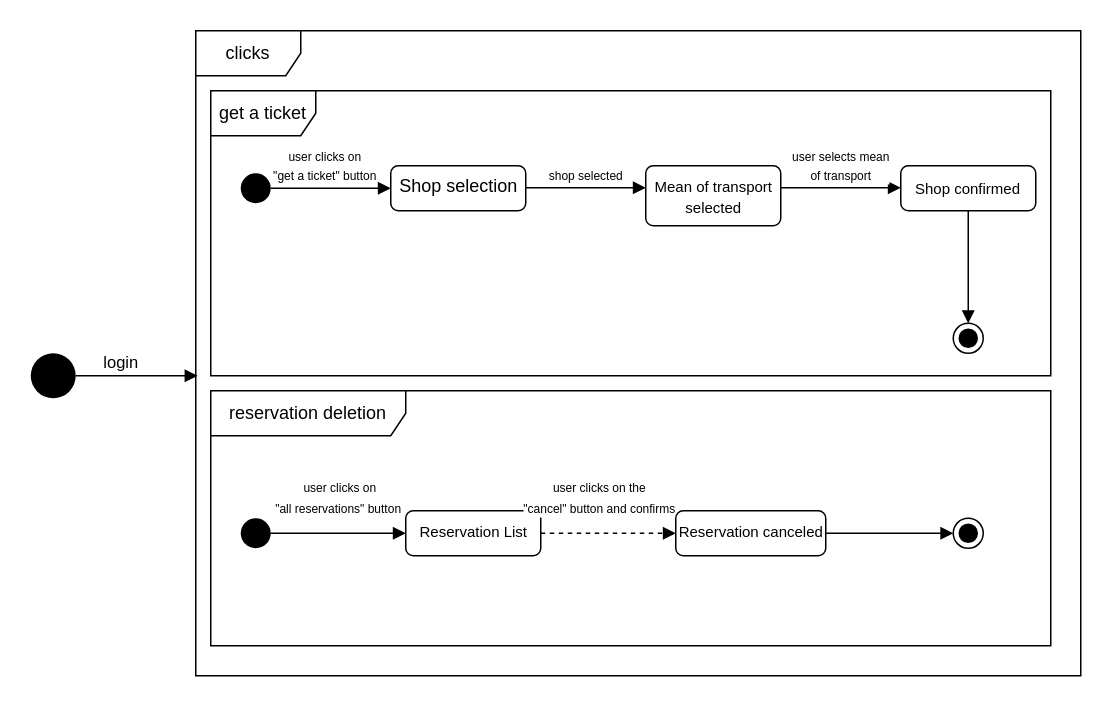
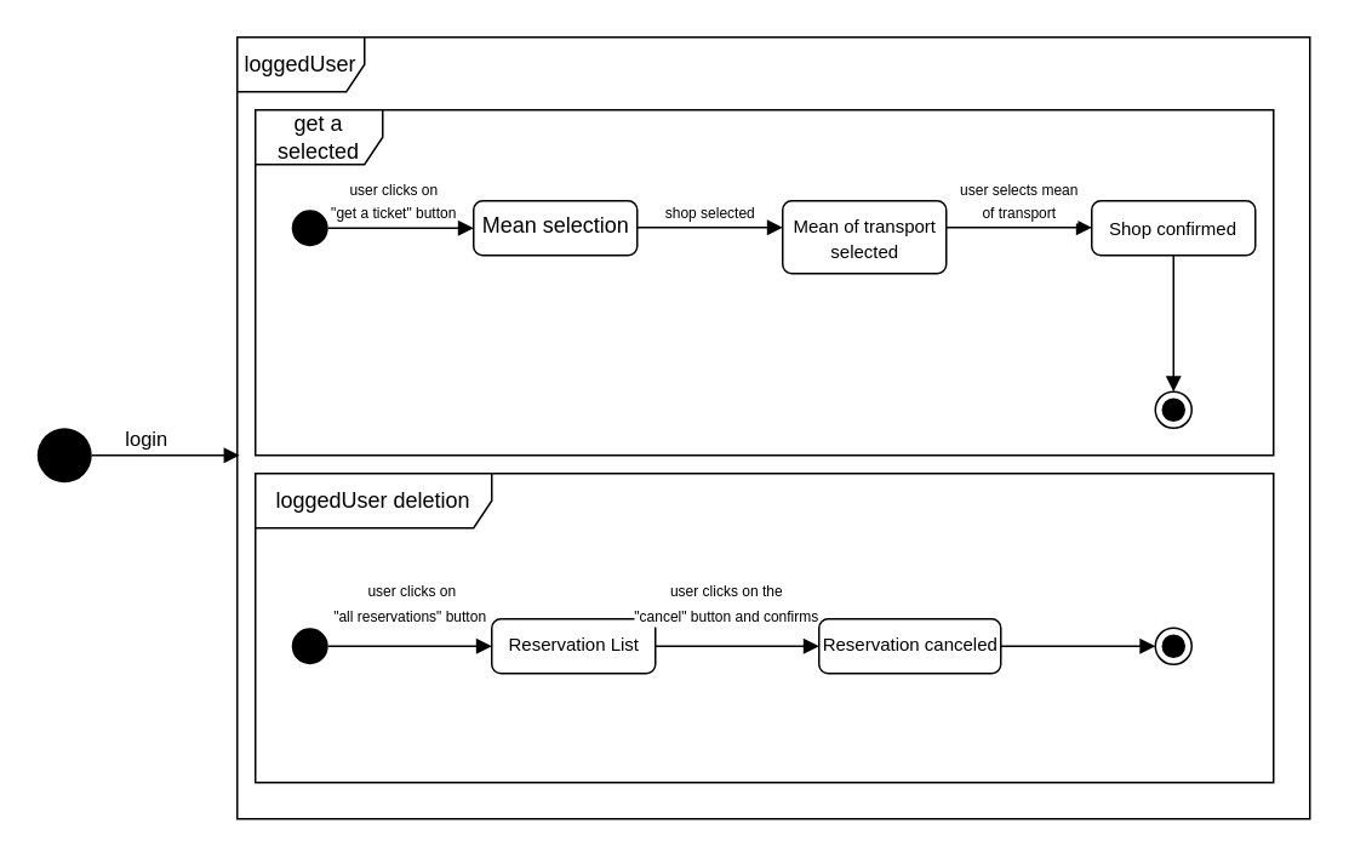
- <mxCell id="2" value="clicks" style="shape=umlFrame;whiteSpace=wrap;html=1;fillColor=none;width=70;height=30;" vertex="1" parent="1"><mxGeometry x="130" y="20" width="590" height="430" as="geometry" /></mxCell>
+ <mxCell id="2" value="loggedUser" style="shape=umlFrame;whiteSpace=wrap;html=1;fillColor=none;width=70;height=30;" vertex="1" parent="1"><mxGeometry x="130" y="20" width="590" height="430" as="geometry" /></mxCell>
- <mxCell id="6" value="get a ticket" style="shape=umlFrame;whiteSpace=wrap;html=1;fillColor=none;width=70;height=30;" vertex="1" parent="1"><mxGeometry x="140" y="60" width="560" height="190" as="geometry" /></mxCell>
+ <mxCell id="6" value="get a selected" style="shape=umlFrame;whiteSpace=wrap;html=1;fillColor=none;width=70;height=30;" vertex="1" parent="1"><mxGeometry x="140" y="60" width="560" height="190" as="geometry" /></mxCell>
- <mxCell id="11" value="Shop selection" style="html=1;align=center;verticalAlign=top;rounded=1;absoluteArcSize=1;arcSize=10;dashed=0;fillColor=none;" vertex="1" parent="1"><mxGeometry x="260" y="110" width="90" height="30" as="geometry" /></mxCell>
+ <mxCell id="11" value="Mean selection" style="html=1;align=center;verticalAlign=top;rounded=1;absoluteArcSize=1;arcSize=10;dashed=0;fillColor=none;" vertex="1" parent="1"><mxGeometry x="260" y="110" width="90" height="30" as="geometry" /></mxCell>
- <mxCell id="3" value="reservation deletion" style="shape=umlFrame;whiteSpace=wrap;html=1;fillColor=none;width=130;height=30;" vertex="1" parent="1"><mxGeometry x="140" y="260" width="560" height="170" as="geometry" /></mxCell>
+ <mxCell id="3" value="loggedUser deletion" style="shape=umlFrame;whiteSpace=wrap;html=1;fillColor=none;width=130;height=30;" vertex="1" parent="1"><mxGeometry x="140" y="260" width="560" height="170" as="geometry" /></mxCell>
- <mxCell id="19" value="" style="html=1;verticalAlign=bottom;endArrow=block;exitX=1;exitY=0.5;exitDx=0;exitDy=0;entryX=0;entryY=0.5;entryDx=0;entryDy=0;dashed=1;" edge="1" parent="1" source="18" target="21"><mxGeometry width="80" relative="1" as="geometry"><mxPoint x="380" y="355" as="sourcePoint" /><mxPoint x="430" y="354.66" as="targetPoint" /><mxPoint as="offset" /></mxGeometry></mxCell>
+ <mxCell id="19" value="" style="html=1;verticalAlign=bottom;endArrow=block;exitX=1;exitY=0.5;exitDx=0;exitDy=0;entryX=0;entryY=0.5;entryDx=0;entryDy=0;" edge="1" parent="1" source="18" target="21"><mxGeometry width="80" relative="1" as="geometry"><mxPoint x="380" y="355" as="sourcePoint" /><mxPoint x="430" y="354.66" as="targetPoint" /><mxPoint as="offset" /></mxGeometry></mxCell>
